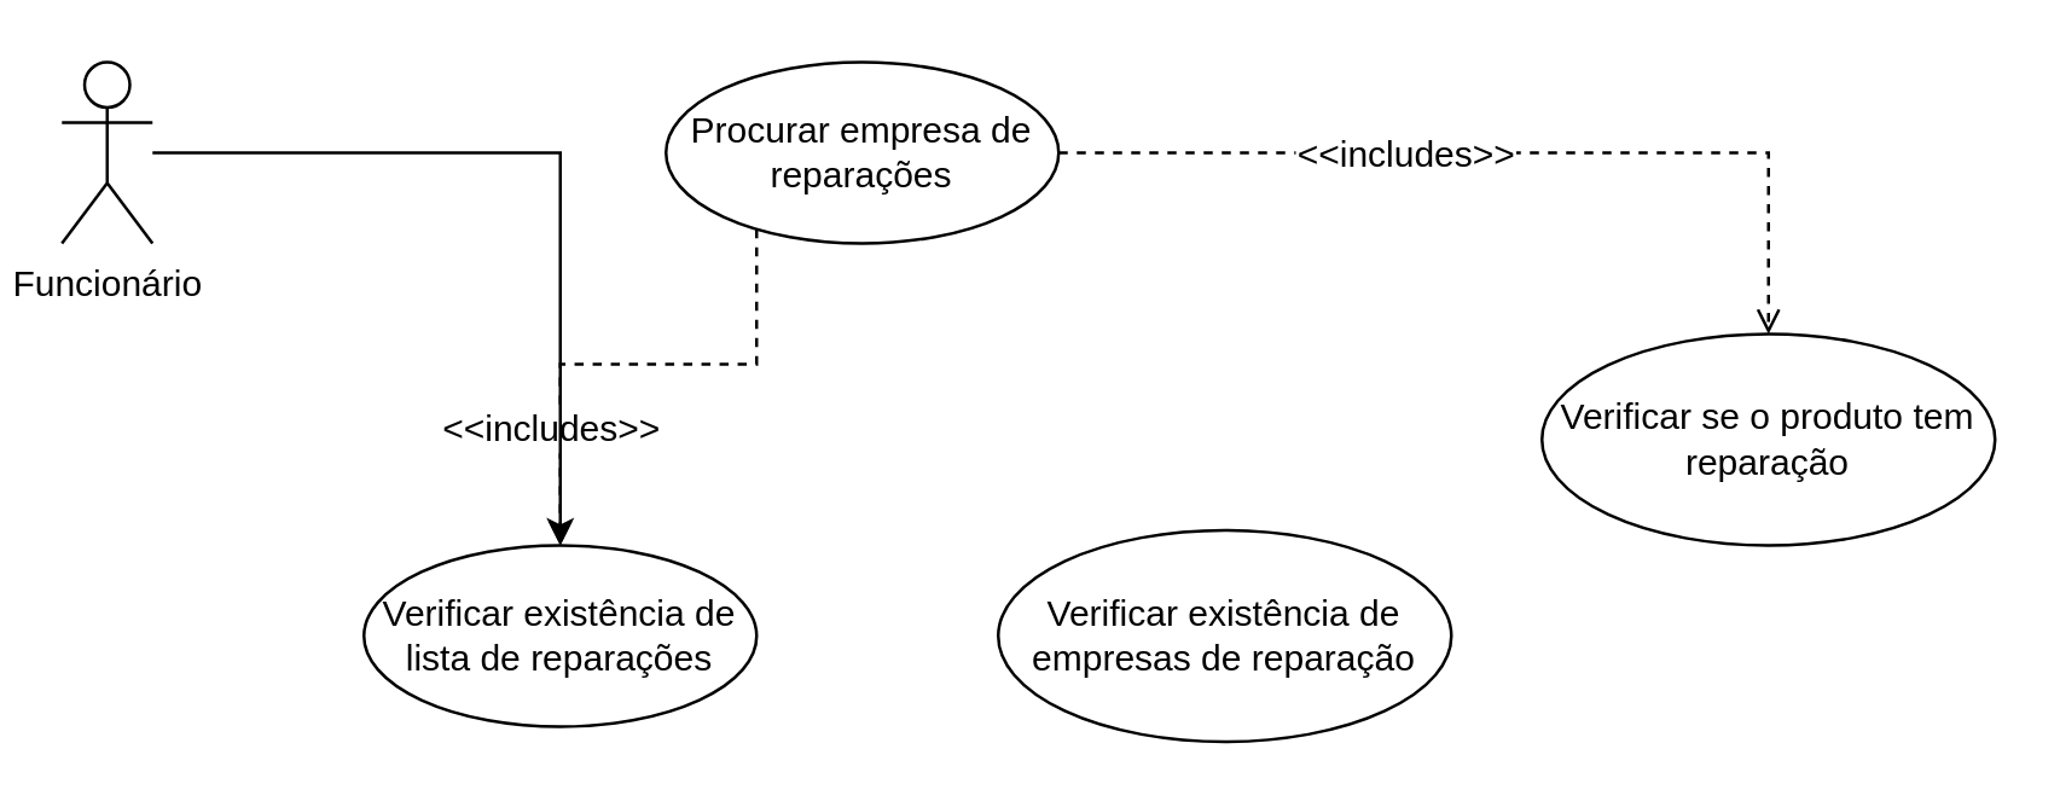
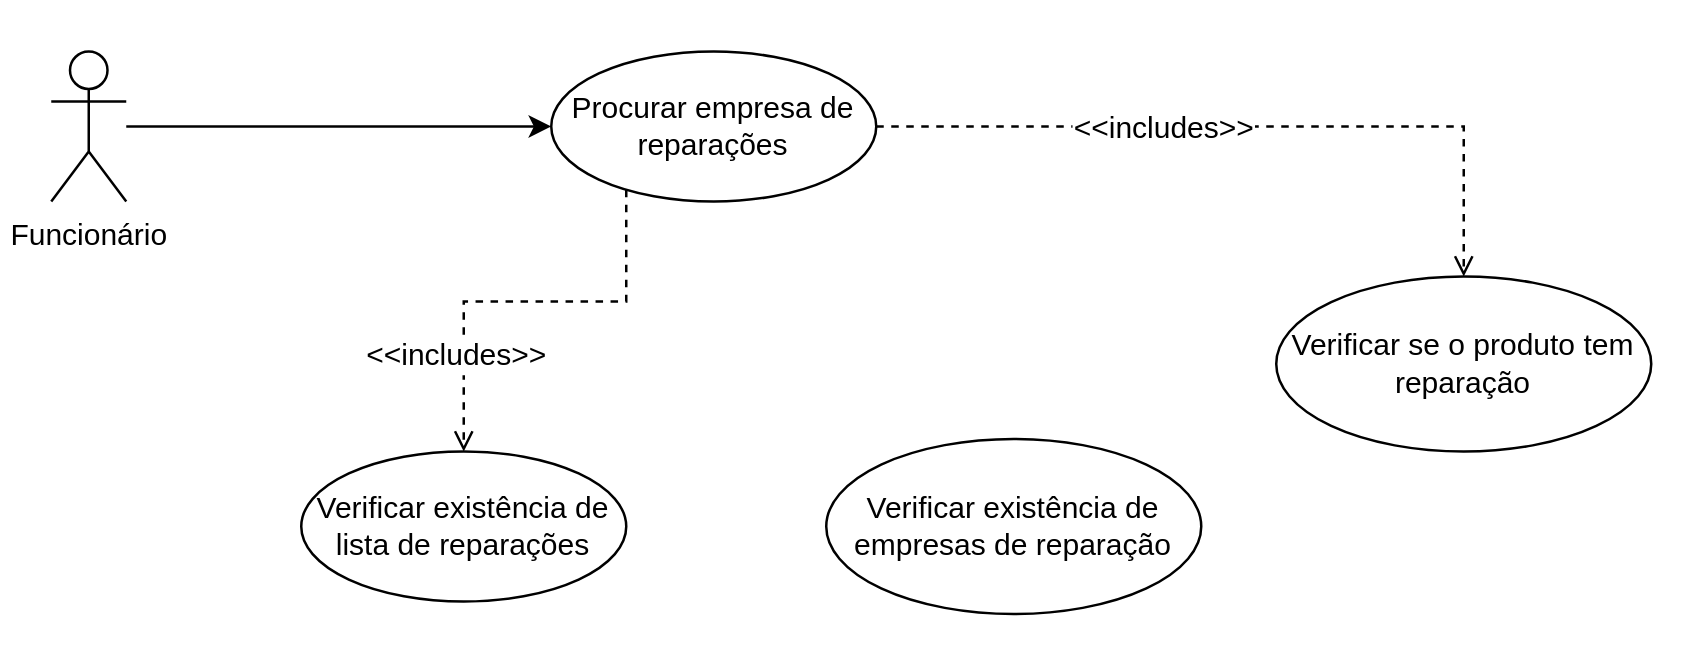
- <mxCell id="7" style="edgeStyle=orthogonalEdgeStyle;rounded=0;orthogonalLoop=1;jettySize=auto;html=1;" parent="1" source="8" target="9" edge="1"><mxGeometry relative="1" as="geometry" /></mxCell>
+ <mxCell id="7" style="edgeStyle=orthogonalEdgeStyle;rounded=0;orthogonalLoop=1;jettySize=auto;html=1;" parent="1" source="8" target="6" edge="1"><mxGeometry relative="1" as="geometry" /></mxCell>
